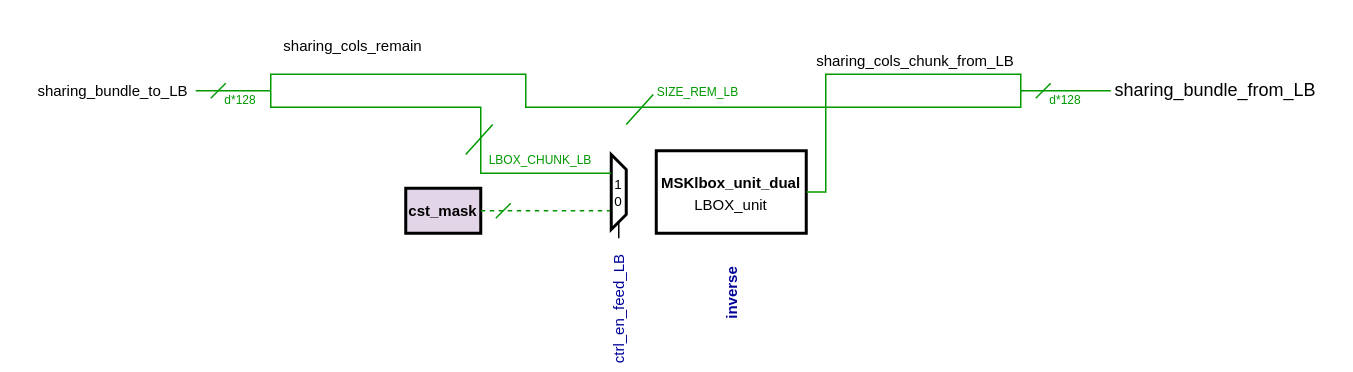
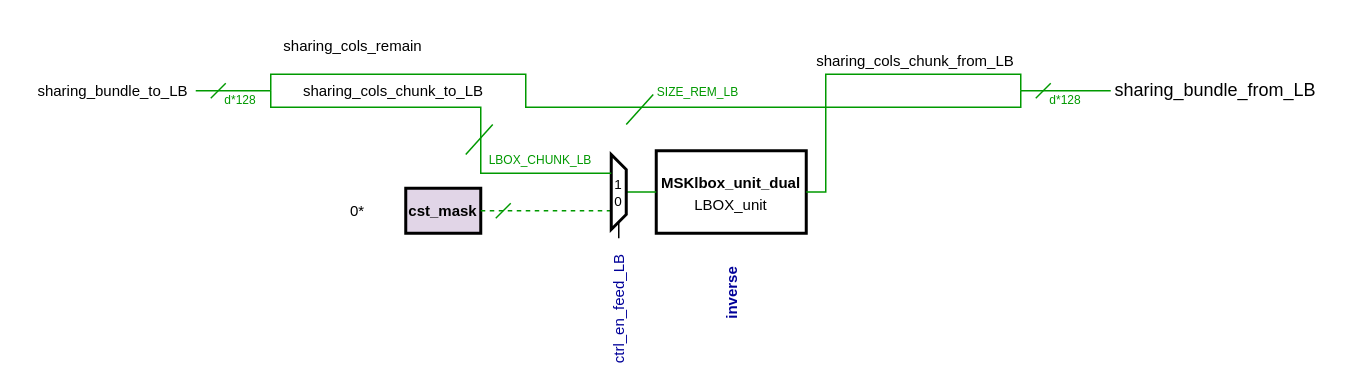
+ <mxCell id="15" value="&lt;font style=&quot;font-size: 10px&quot;&gt;sharing_cols_chunk_to_LB&lt;/font&gt;" style="text;html=1;strokeColor=none;fillColor=none;align=center;verticalAlign=middle;whiteSpace=wrap;rounded=0;" parent="1" vertex="1"><mxGeometry x="207" y="50" width="110" height="20" as="geometry" /></mxCell>
+ <mxCell id="4" style="edgeStyle=orthogonalEdgeStyle;rounded=0;orthogonalLoop=1;jettySize=auto;html=1;exitX=0.5;exitY=0;exitDx=0;exitDy=0;entryX=0;entryY=0.5;entryDx=0;entryDy=0;endArrow=none;endFill=0;strokeColor=#009900;" parent="1" source="6" target="2" edge="1"><mxGeometry relative="1" as="geometry" /></mxCell>
+ <mxCell id="8" value="&lt;font style=&quot;font-size: 10px&quot;&gt;0*&lt;/font&gt;" style="text;html=1;strokeColor=none;fillColor=none;align=center;verticalAlign=middle;whiteSpace=wrap;rounded=0;" parent="1" vertex="1"><mxGeometry x="230" y="130" width="16" height="20" as="geometry" /></mxCell>
